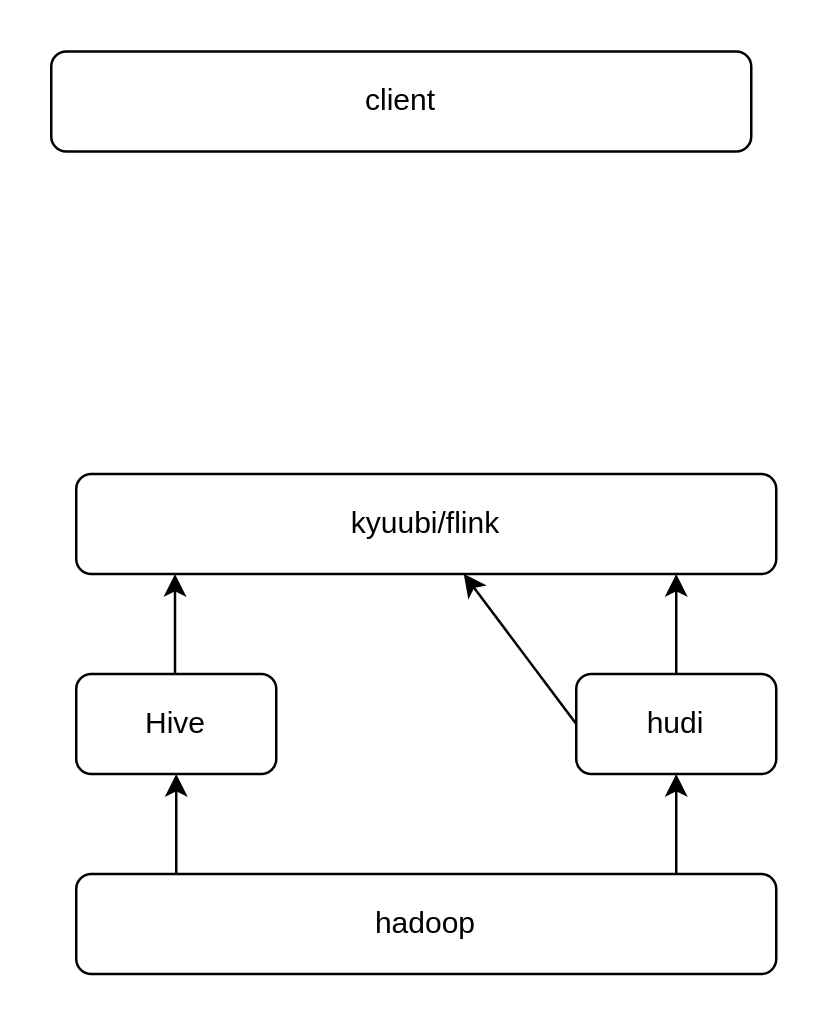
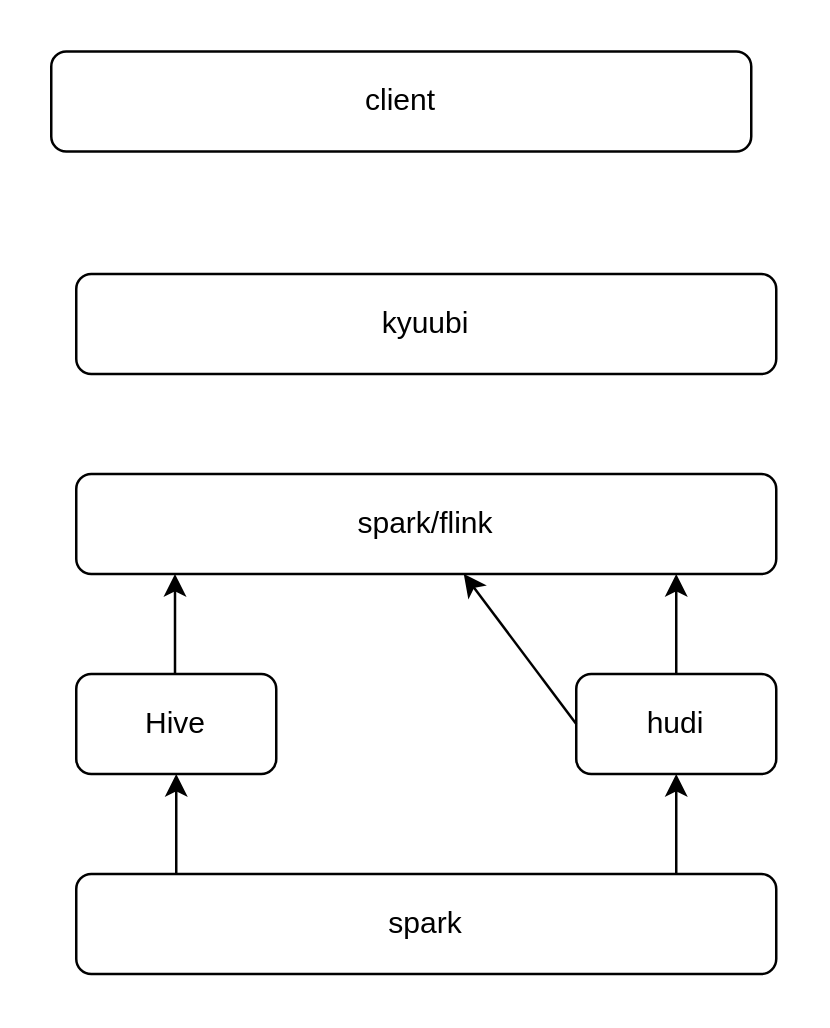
+ <mxCell id="7" value="kyuubi" style="rounded=1;whiteSpace=wrap;html=1;" vertex="1" parent="1"><mxGeometry x="30" y="109" width="280" height="40" as="geometry" /></mxCell>
- <mxCell id="8" value="kyuubi/flink" style="rounded=1;whiteSpace=wrap;html=1;" vertex="1" parent="1"><mxGeometry x="30" y="189" width="280" height="40" as="geometry" /></mxCell>
+ <mxCell id="8" value="spark/flink" style="rounded=1;whiteSpace=wrap;html=1;" vertex="1" parent="1"><mxGeometry x="30" y="189" width="280" height="40" as="geometry" /></mxCell>
- <mxCell id="3" value="hadoop" style="rounded=1;whiteSpace=wrap;html=1;" vertex="1" parent="1"><mxGeometry x="30" y="349" width="280" height="40" as="geometry" /></mxCell>
+ <mxCell id="3" value="spark" style="rounded=1;whiteSpace=wrap;html=1;" vertex="1" parent="1"><mxGeometry x="30" y="349" width="280" height="40" as="geometry" /></mxCell>
